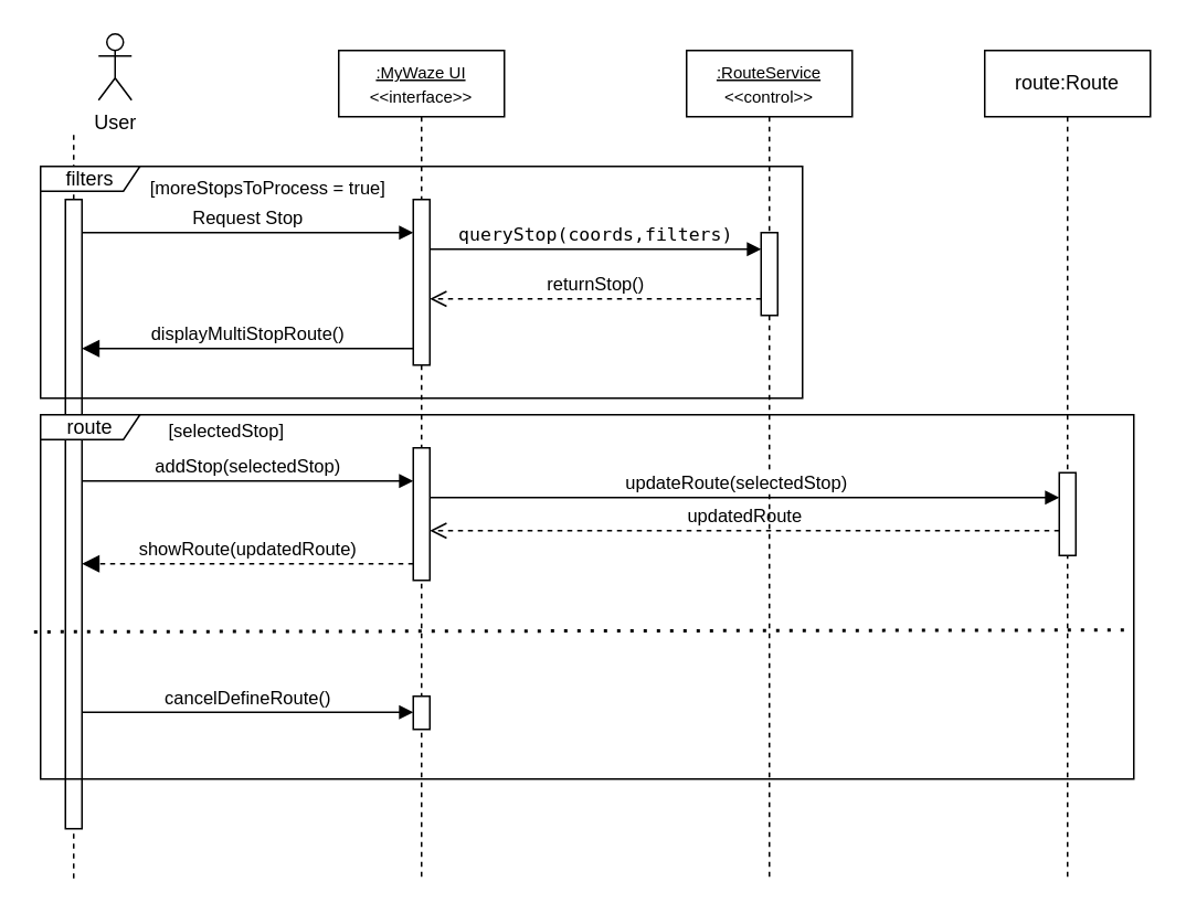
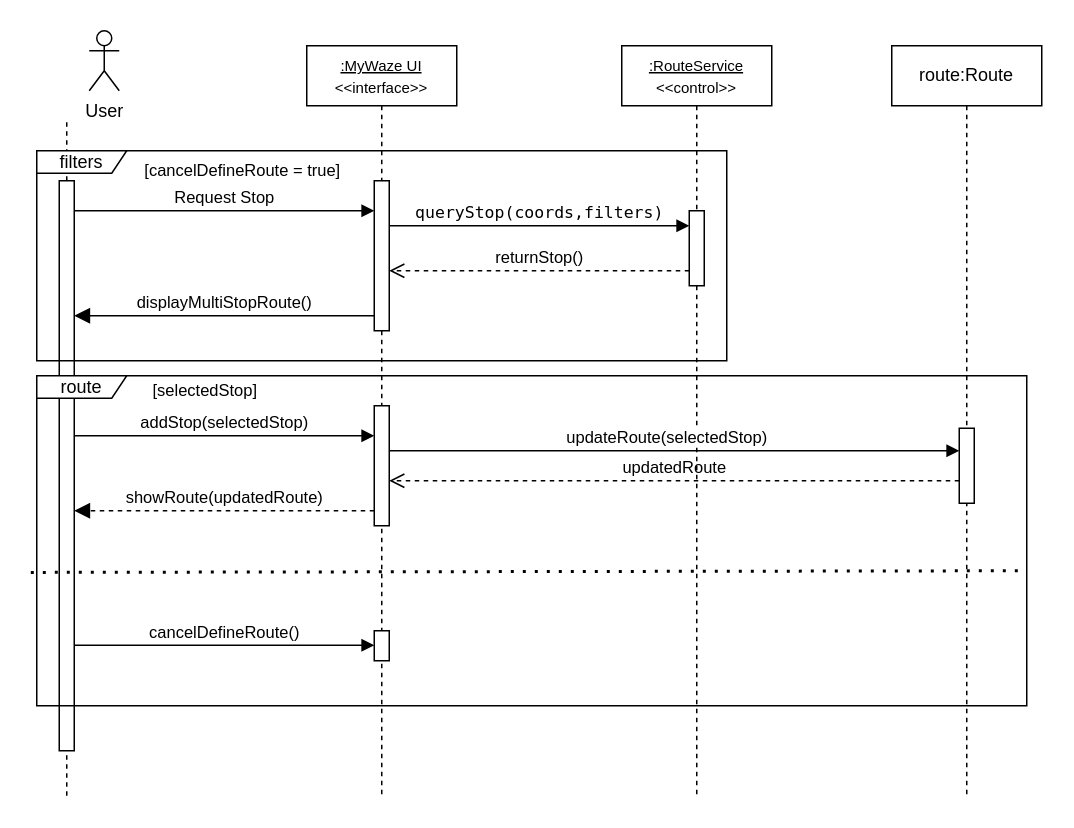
- <mxCell id="21" value="[moreStopsToProcess = true]" style="text;html=1;align=center;verticalAlign=middle;resizable=0;points=[];autosize=1;strokeColor=none;fillColor=none;fontSize=11;" vertex="1" parent="1"><mxGeometry x="76" y="98" width="170" height="30" as="geometry" /></mxCell>
+ <mxCell id="21" value="[cancelDefineRoute = true]" style="text;html=1;align=center;verticalAlign=middle;resizable=0;points=[];autosize=1;strokeColor=none;fillColor=none;fontSize=11;" vertex="1" parent="1"><mxGeometry x="76" y="98" width="170" height="30" as="geometry" /></mxCell>
